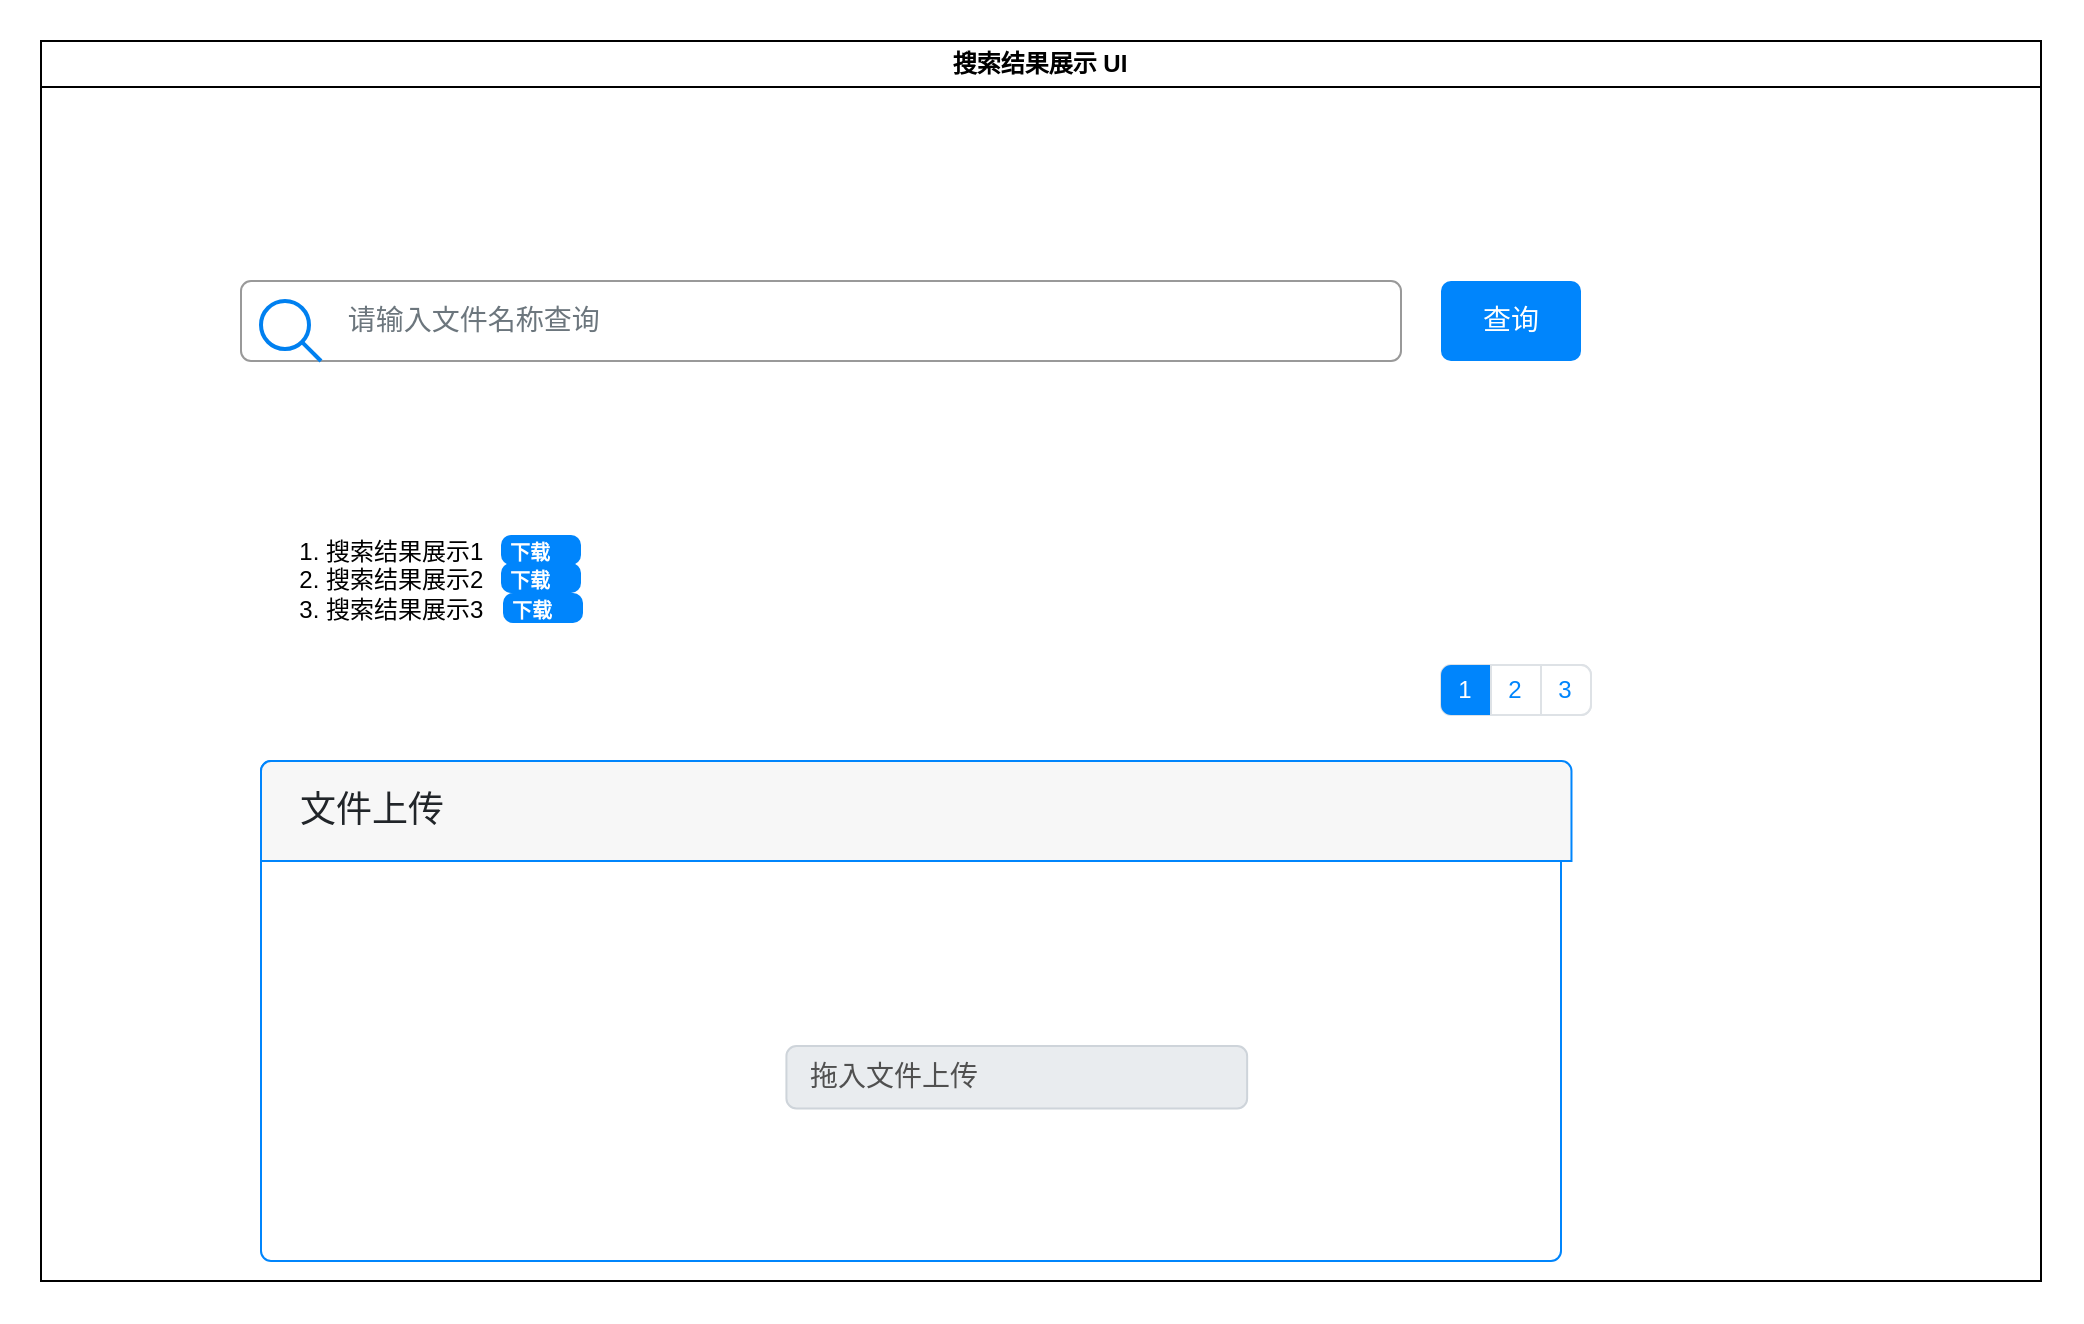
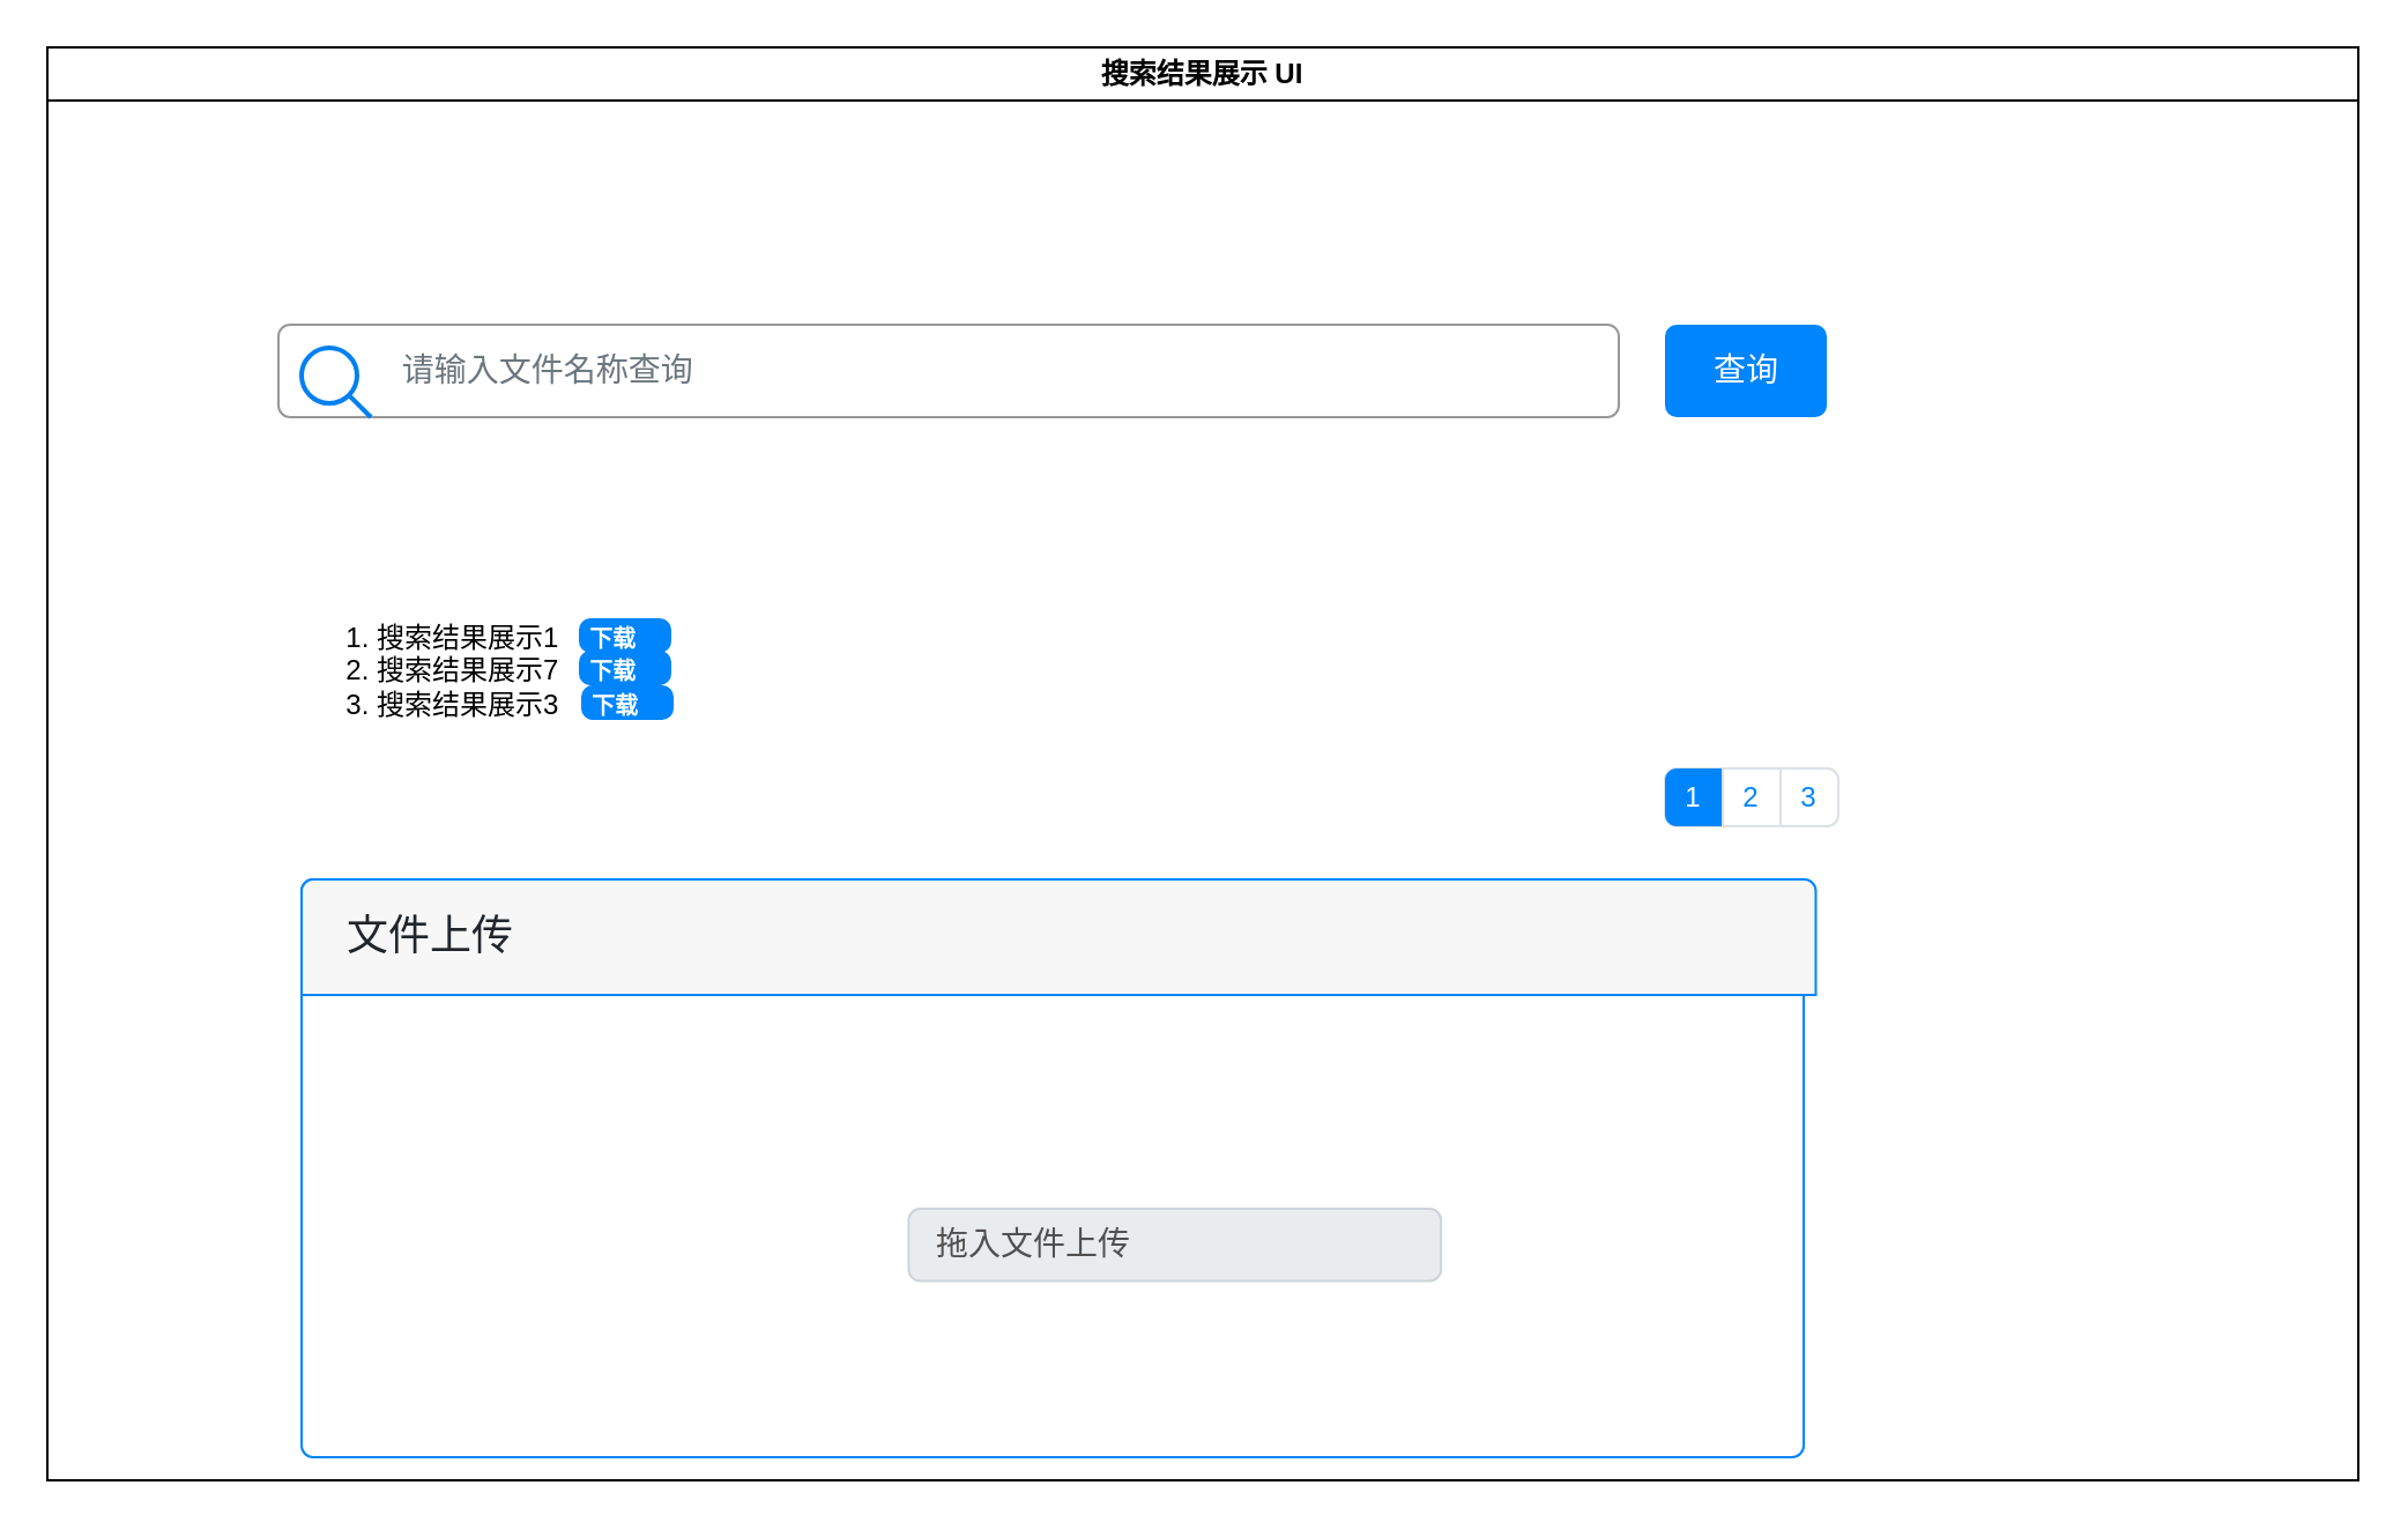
- <mxCell id="6" value="&lt;ol&gt;&lt;li&gt;搜索结果展示1&lt;/li&gt;&lt;li style=&quot;border-color: var(--border-color);&quot;&gt;搜索结果展示2&lt;/li&gt;&lt;li style=&quot;border-color: var(--border-color);&quot;&gt;搜索结果展示3&lt;/li&gt;&lt;/ol&gt;" style="text;strokeColor=none;fillColor=none;html=1;whiteSpace=wrap;verticalAlign=middle;overflow=hidden;" vertex="1" parent="2"><mxGeometry x="101" y="190" width="659" height="160" as="geometry" /></mxCell>
+ <mxCell id="6" value="&lt;ol&gt;&lt;li&gt;搜索结果展示1&lt;/li&gt;&lt;li style=&quot;border-color: var(--border-color);&quot;&gt;搜索结果展示7&lt;/li&gt;&lt;li style=&quot;border-color: var(--border-color);&quot;&gt;搜索结果展示3&lt;/li&gt;&lt;/ol&gt;" style="text;strokeColor=none;fillColor=none;html=1;whiteSpace=wrap;verticalAlign=middle;overflow=hidden;" vertex="1" parent="2"><mxGeometry x="101" y="190" width="659" height="160" as="geometry" /></mxCell>
